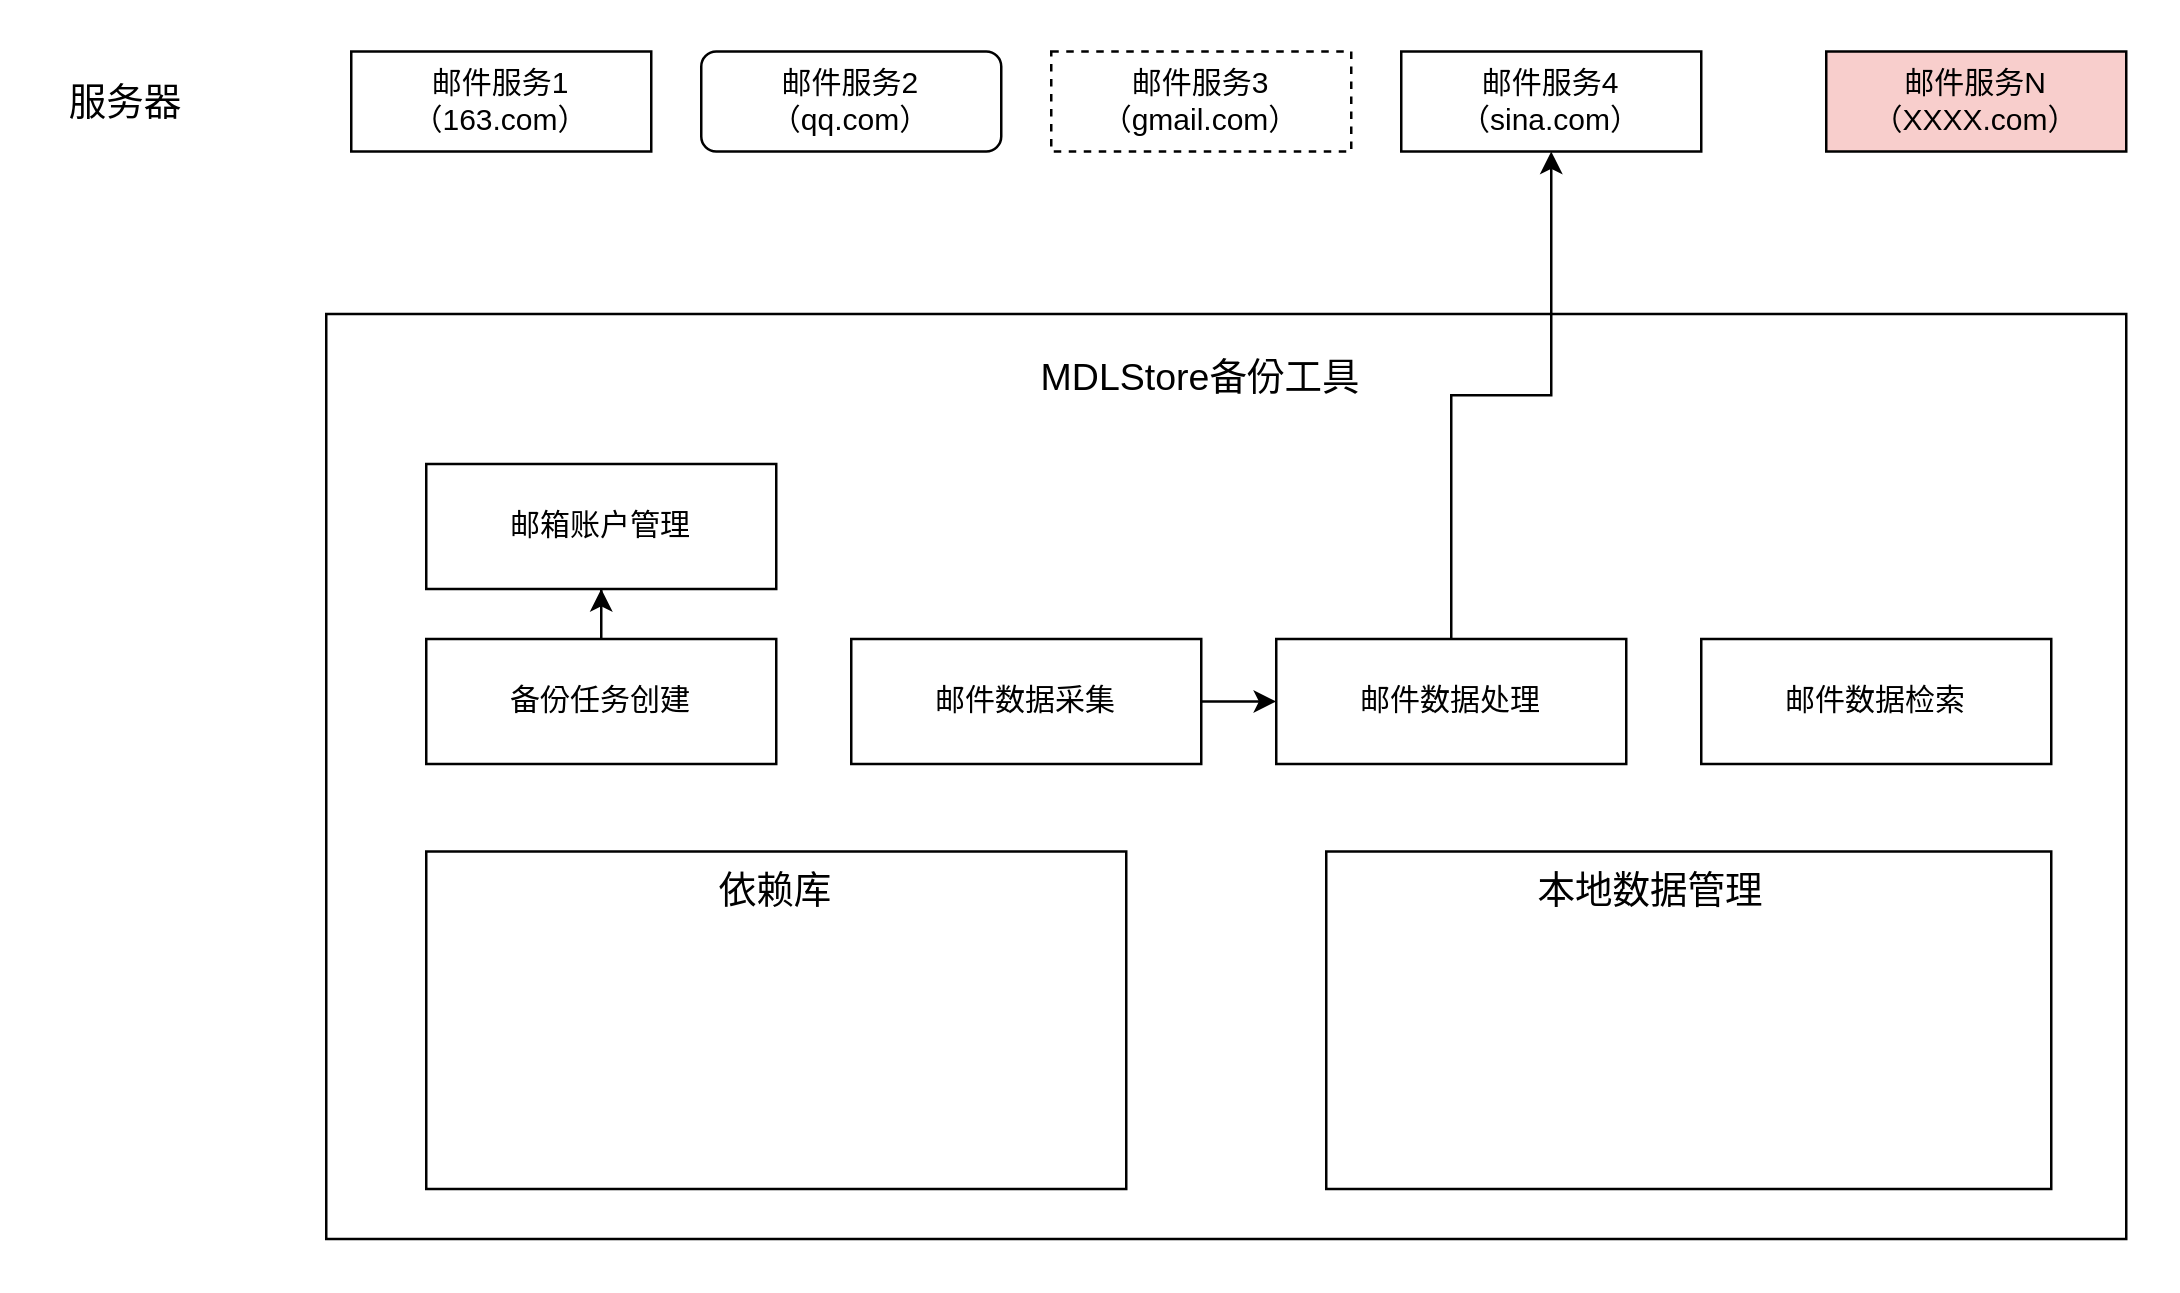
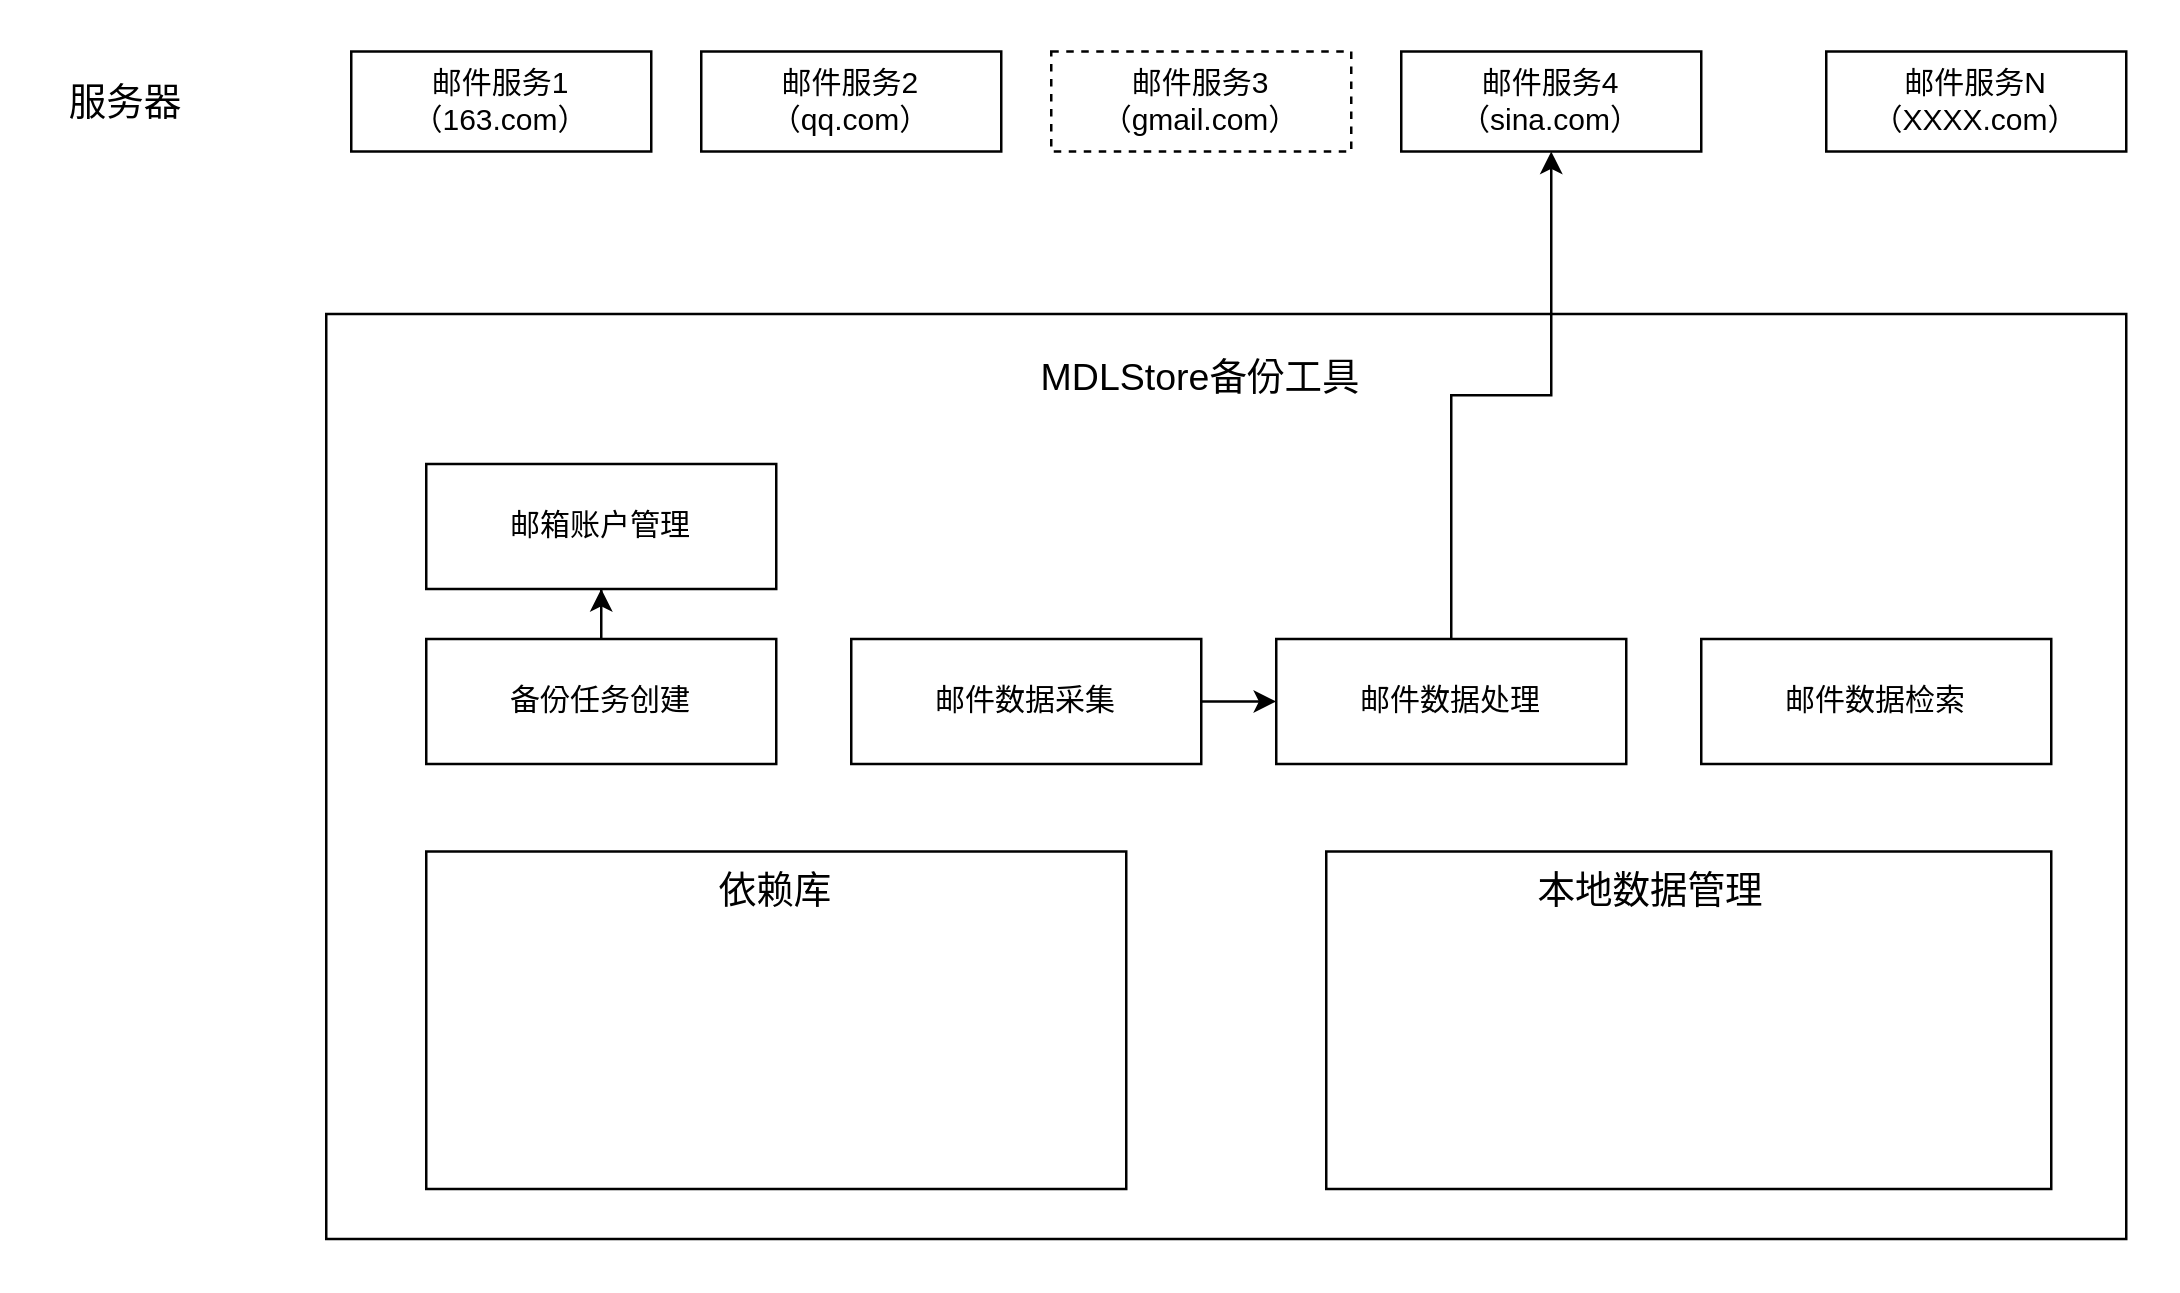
- <mxCell id="3" value="邮件服务2&lt;div&gt;（qq.com）&lt;/div&gt;" style="whiteSpace=wrap;html=1;rounded=1;" vertex="1" parent="1"><mxGeometry x="280" y="20" width="120" height="40" as="geometry" /></mxCell>
+ <mxCell id="3" value="邮件服务2&lt;div&gt;（qq.com）&lt;/div&gt;" style="rounded=0;whiteSpace=wrap;html=1;" vertex="1" parent="1"><mxGeometry x="280" y="20" width="120" height="40" as="geometry" /></mxCell>
- <mxCell id="6" value="邮件服务N&lt;div&gt;（XXXX.com）&lt;/div&gt;" style="rounded=0;whiteSpace=wrap;html=1;fillColor=#f8cecc;" vertex="1" parent="1"><mxGeometry x="730" y="20" width="120" height="40" as="geometry" /></mxCell>
+ <mxCell id="6" value="邮件服务N&lt;div&gt;（XXXX.com）&lt;/div&gt;" style="rounded=0;whiteSpace=wrap;html=1;" vertex="1" parent="1"><mxGeometry x="730" y="20" width="120" height="40" as="geometry" /></mxCell>
